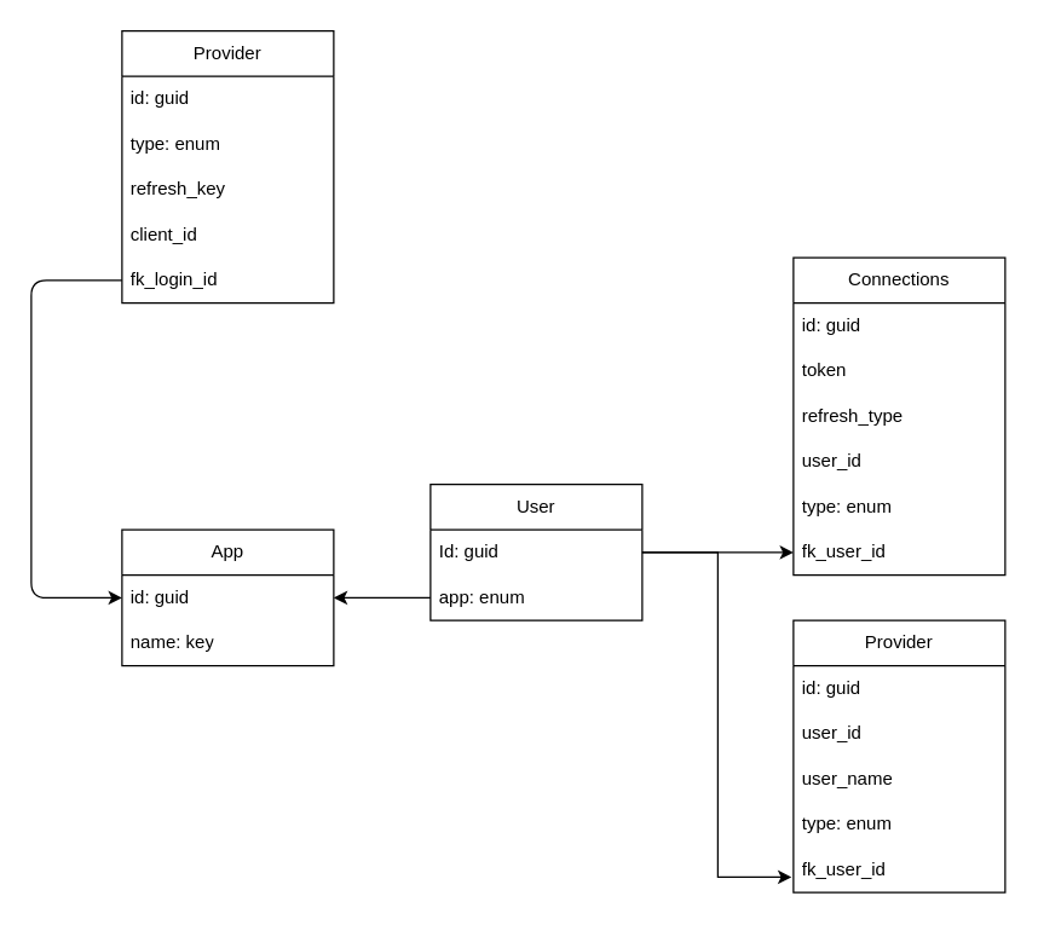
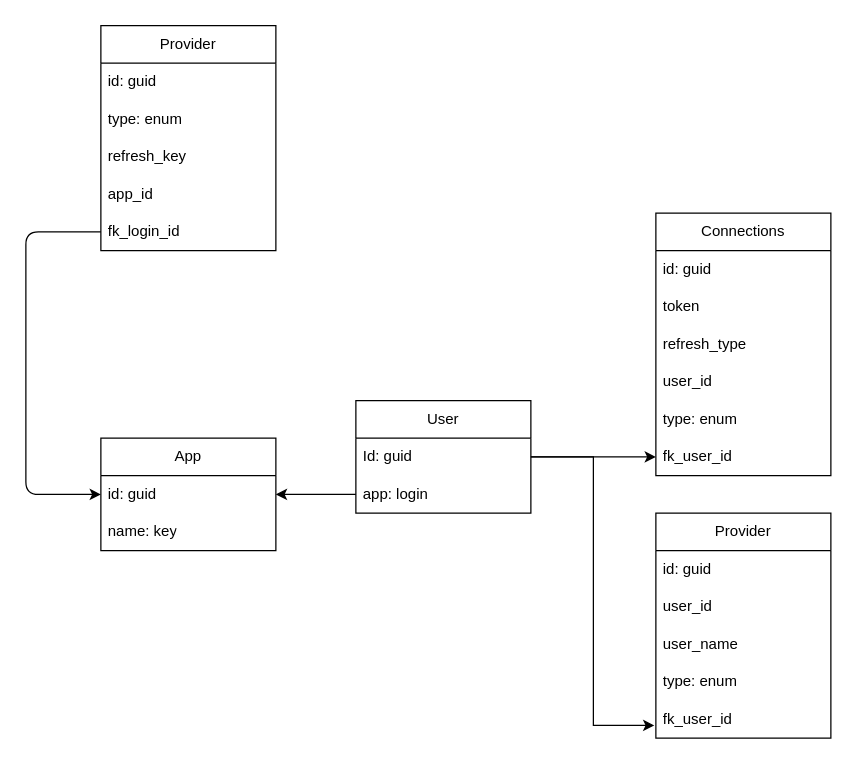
- <mxCell id="27" value="client_id" style="text;strokeColor=none;fillColor=none;align=left;verticalAlign=middle;spacingLeft=4;spacingRight=4;overflow=hidden;points=[[0,0.5],[1,0.5]];portConstraint=eastwest;rotatable=0;whiteSpace=wrap;html=1;" parent="23" vertex="1"><mxGeometry y="120" width="140" height="30" as="geometry" /></mxCell>
+ <mxCell id="27" value="app_id" style="text;strokeColor=none;fillColor=none;align=left;verticalAlign=middle;spacingLeft=4;spacingRight=4;overflow=hidden;points=[[0,0.5],[1,0.5]];portConstraint=eastwest;rotatable=0;whiteSpace=wrap;html=1;" parent="23" vertex="1"><mxGeometry y="120" width="140" height="30" as="geometry" /></mxCell>
- <mxCell id="4" value="app: enum" style="text;strokeColor=none;fillColor=none;align=left;verticalAlign=middle;spacingLeft=4;spacingRight=4;overflow=hidden;points=[[0,0.5],[1,0.5]];portConstraint=eastwest;rotatable=0;whiteSpace=wrap;html=1;" parent="2" vertex="1"><mxGeometry y="60" width="140" height="30" as="geometry" /></mxCell>
+ <mxCell id="4" value="app: login" style="text;strokeColor=none;fillColor=none;align=left;verticalAlign=middle;spacingLeft=4;spacingRight=4;overflow=hidden;points=[[0,0.5],[1,0.5]];portConstraint=eastwest;rotatable=0;whiteSpace=wrap;html=1;" parent="2" vertex="1"><mxGeometry y="60" width="140" height="30" as="geometry" /></mxCell>
